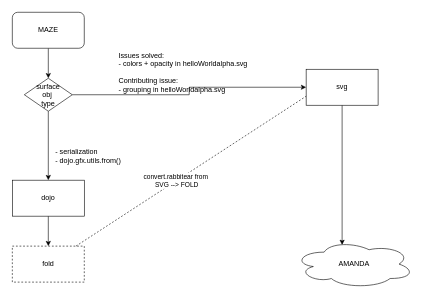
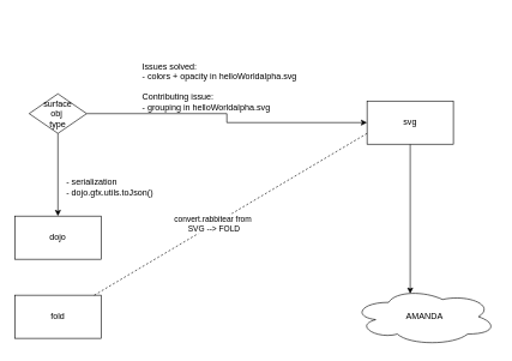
- <mxCell id="3" value="MAZE" style="rounded=1;whiteSpace=wrap;html=1;" parent="1" vertex="1"><mxGeometry x="20" y="20" width="120" height="60" as="geometry" /></mxCell>
- <mxCell id="2" value="" style="edgeStyle=orthogonalEdgeStyle;rounded=0;orthogonalLoop=1;jettySize=auto;html=1;" parent="1" source="3" target="6" edge="1"><mxGeometry relative="1" as="geometry" /></mxCell>
- <mxCell id="8" value="svg" style="whiteSpace=wrap;html=1;" parent="1" vertex="1"><mxGeometry x="510" y="115" width="120" height="60" as="geometry" /></mxCell>
+ <mxCell id="8" value="svg" style="whiteSpace=wrap;html=1;" parent="1" vertex="1"><mxGeometry x="510" y="140" width="120" height="60" as="geometry" /></mxCell>
- <mxCell id="12" value="- serialization&amp;nbsp;&lt;br&gt;&lt;div&gt;&lt;span&gt;- dojo.gfx.utils.from()&lt;/span&gt;&lt;/div&gt;" style="text;html=1;strokeColor=none;fillColor=none;align=left;verticalAlign=middle;whiteSpace=wrap;rounded=0;" parent="1" vertex="1"><mxGeometry x="90" y="250" width="170" height="20" as="geometry" /></mxCell>
+ <mxCell id="12" value="- serialization&amp;nbsp;&lt;br&gt;&lt;div&gt;&lt;span&gt;- dojo.gfx.utils.toJson()&lt;/span&gt;&lt;/div&gt;" style="text;html=1;strokeColor=none;fillColor=none;align=left;verticalAlign=middle;whiteSpace=wrap;rounded=0;" parent="1" vertex="1"><mxGeometry x="90" y="250" width="170" height="20" as="geometry" /></mxCell>
- <mxCell id="9" value="" style="edgeStyle=orthogonalEdgeStyle;rounded=0;orthogonalLoop=1;jettySize=auto;html=1;" parent="1" source="10" target="11" edge="1"><mxGeometry relative="1" as="geometry" /></mxCell>
- <mxCell id="11" value="fold" style="whiteSpace=wrap;html=1;dashed=1;" parent="1" vertex="1"><mxGeometry x="20" y="410" width="120" height="60" as="geometry" /></mxCell>
+ <mxCell id="11" value="fold" style="whiteSpace=wrap;html=1;" parent="1" vertex="1"><mxGeometry x="20" y="410" width="120" height="60" as="geometry" /></mxCell>
